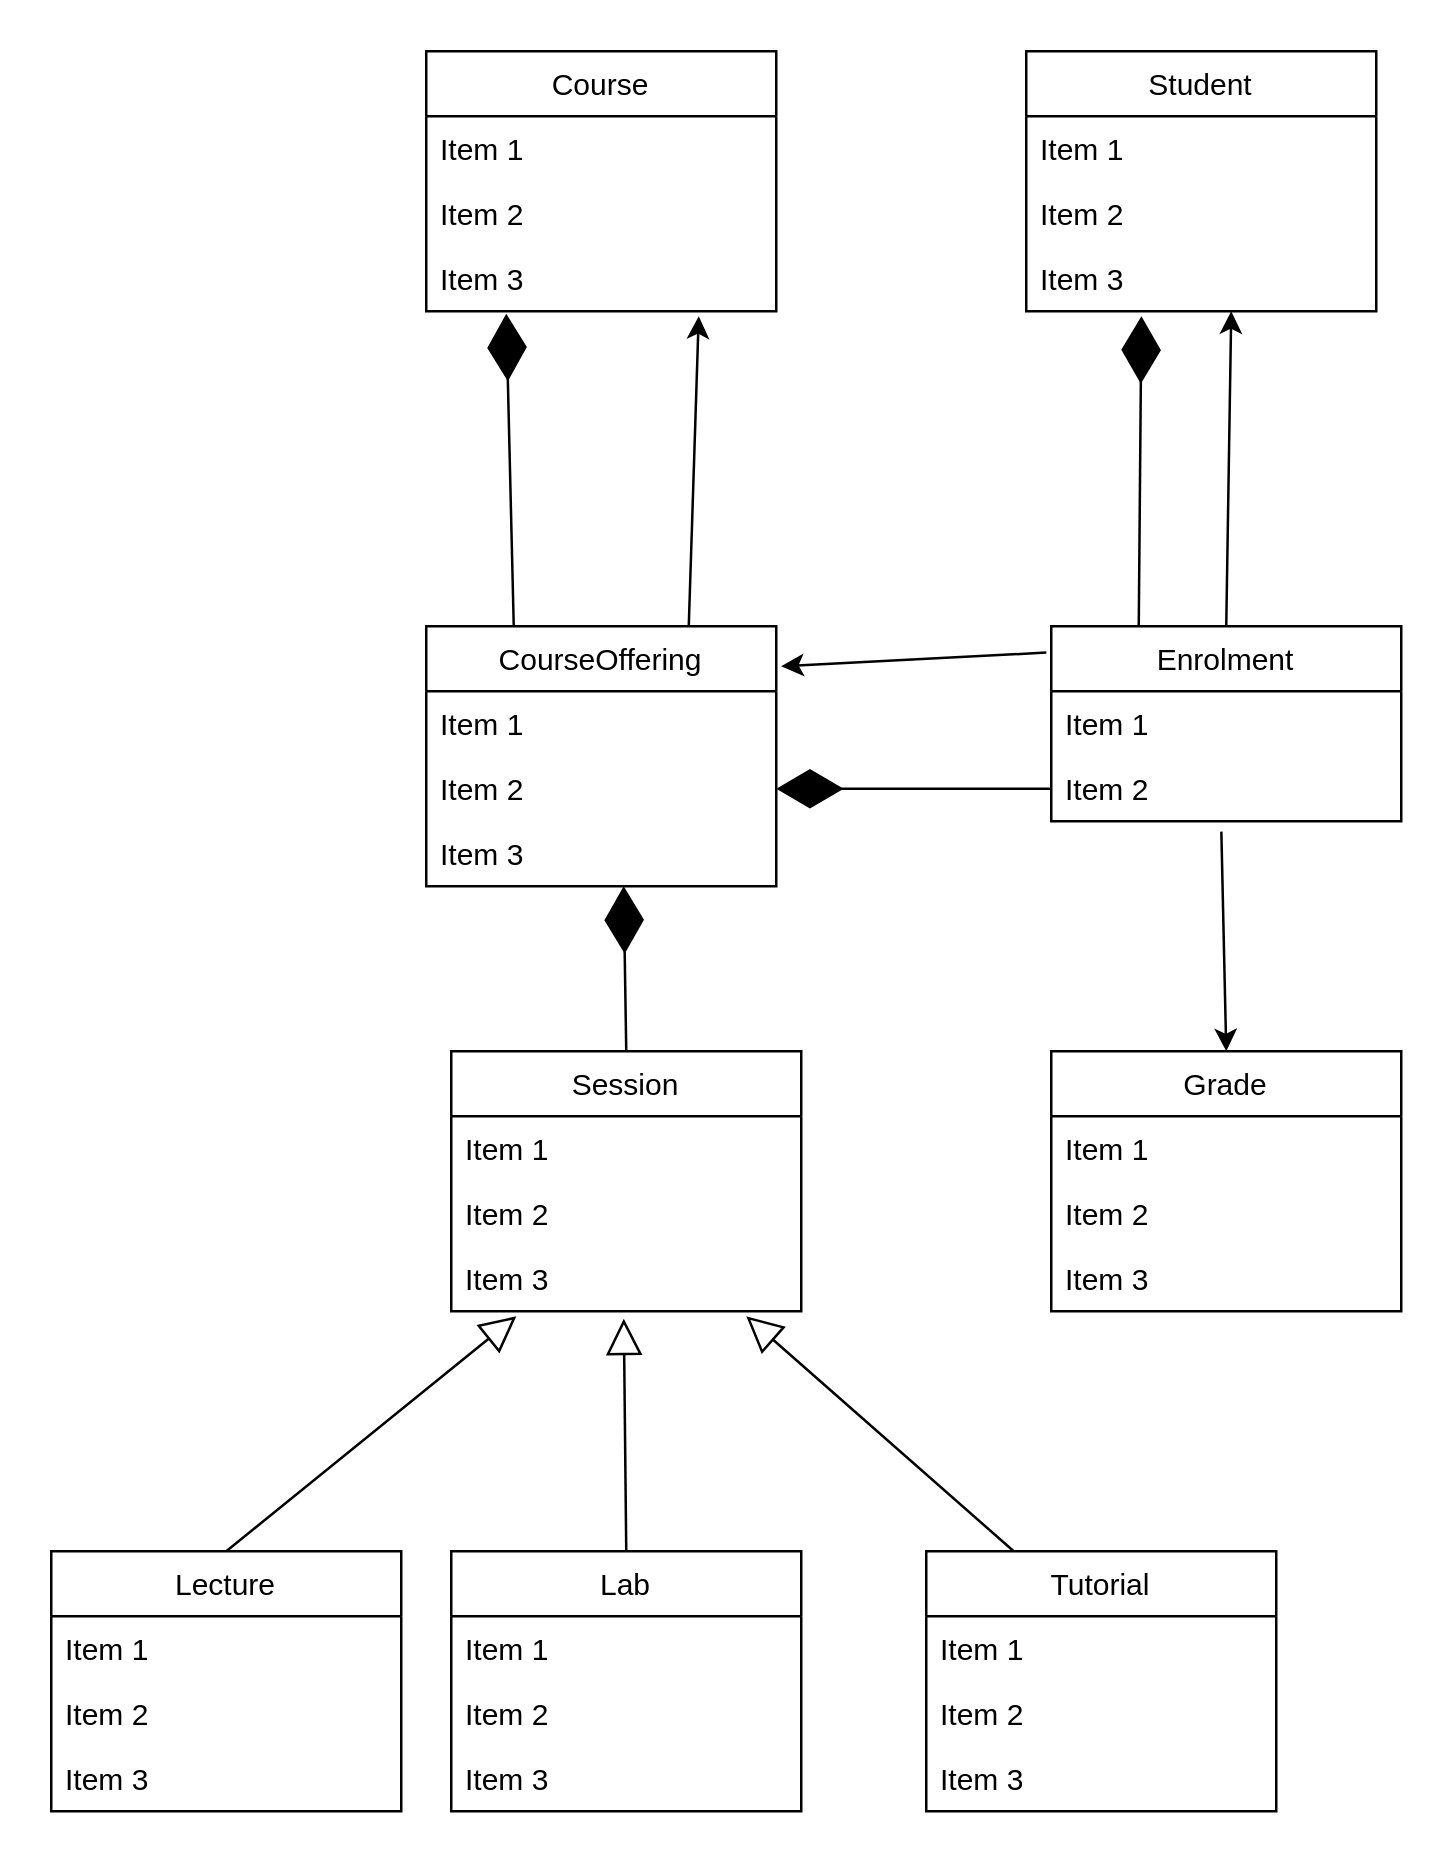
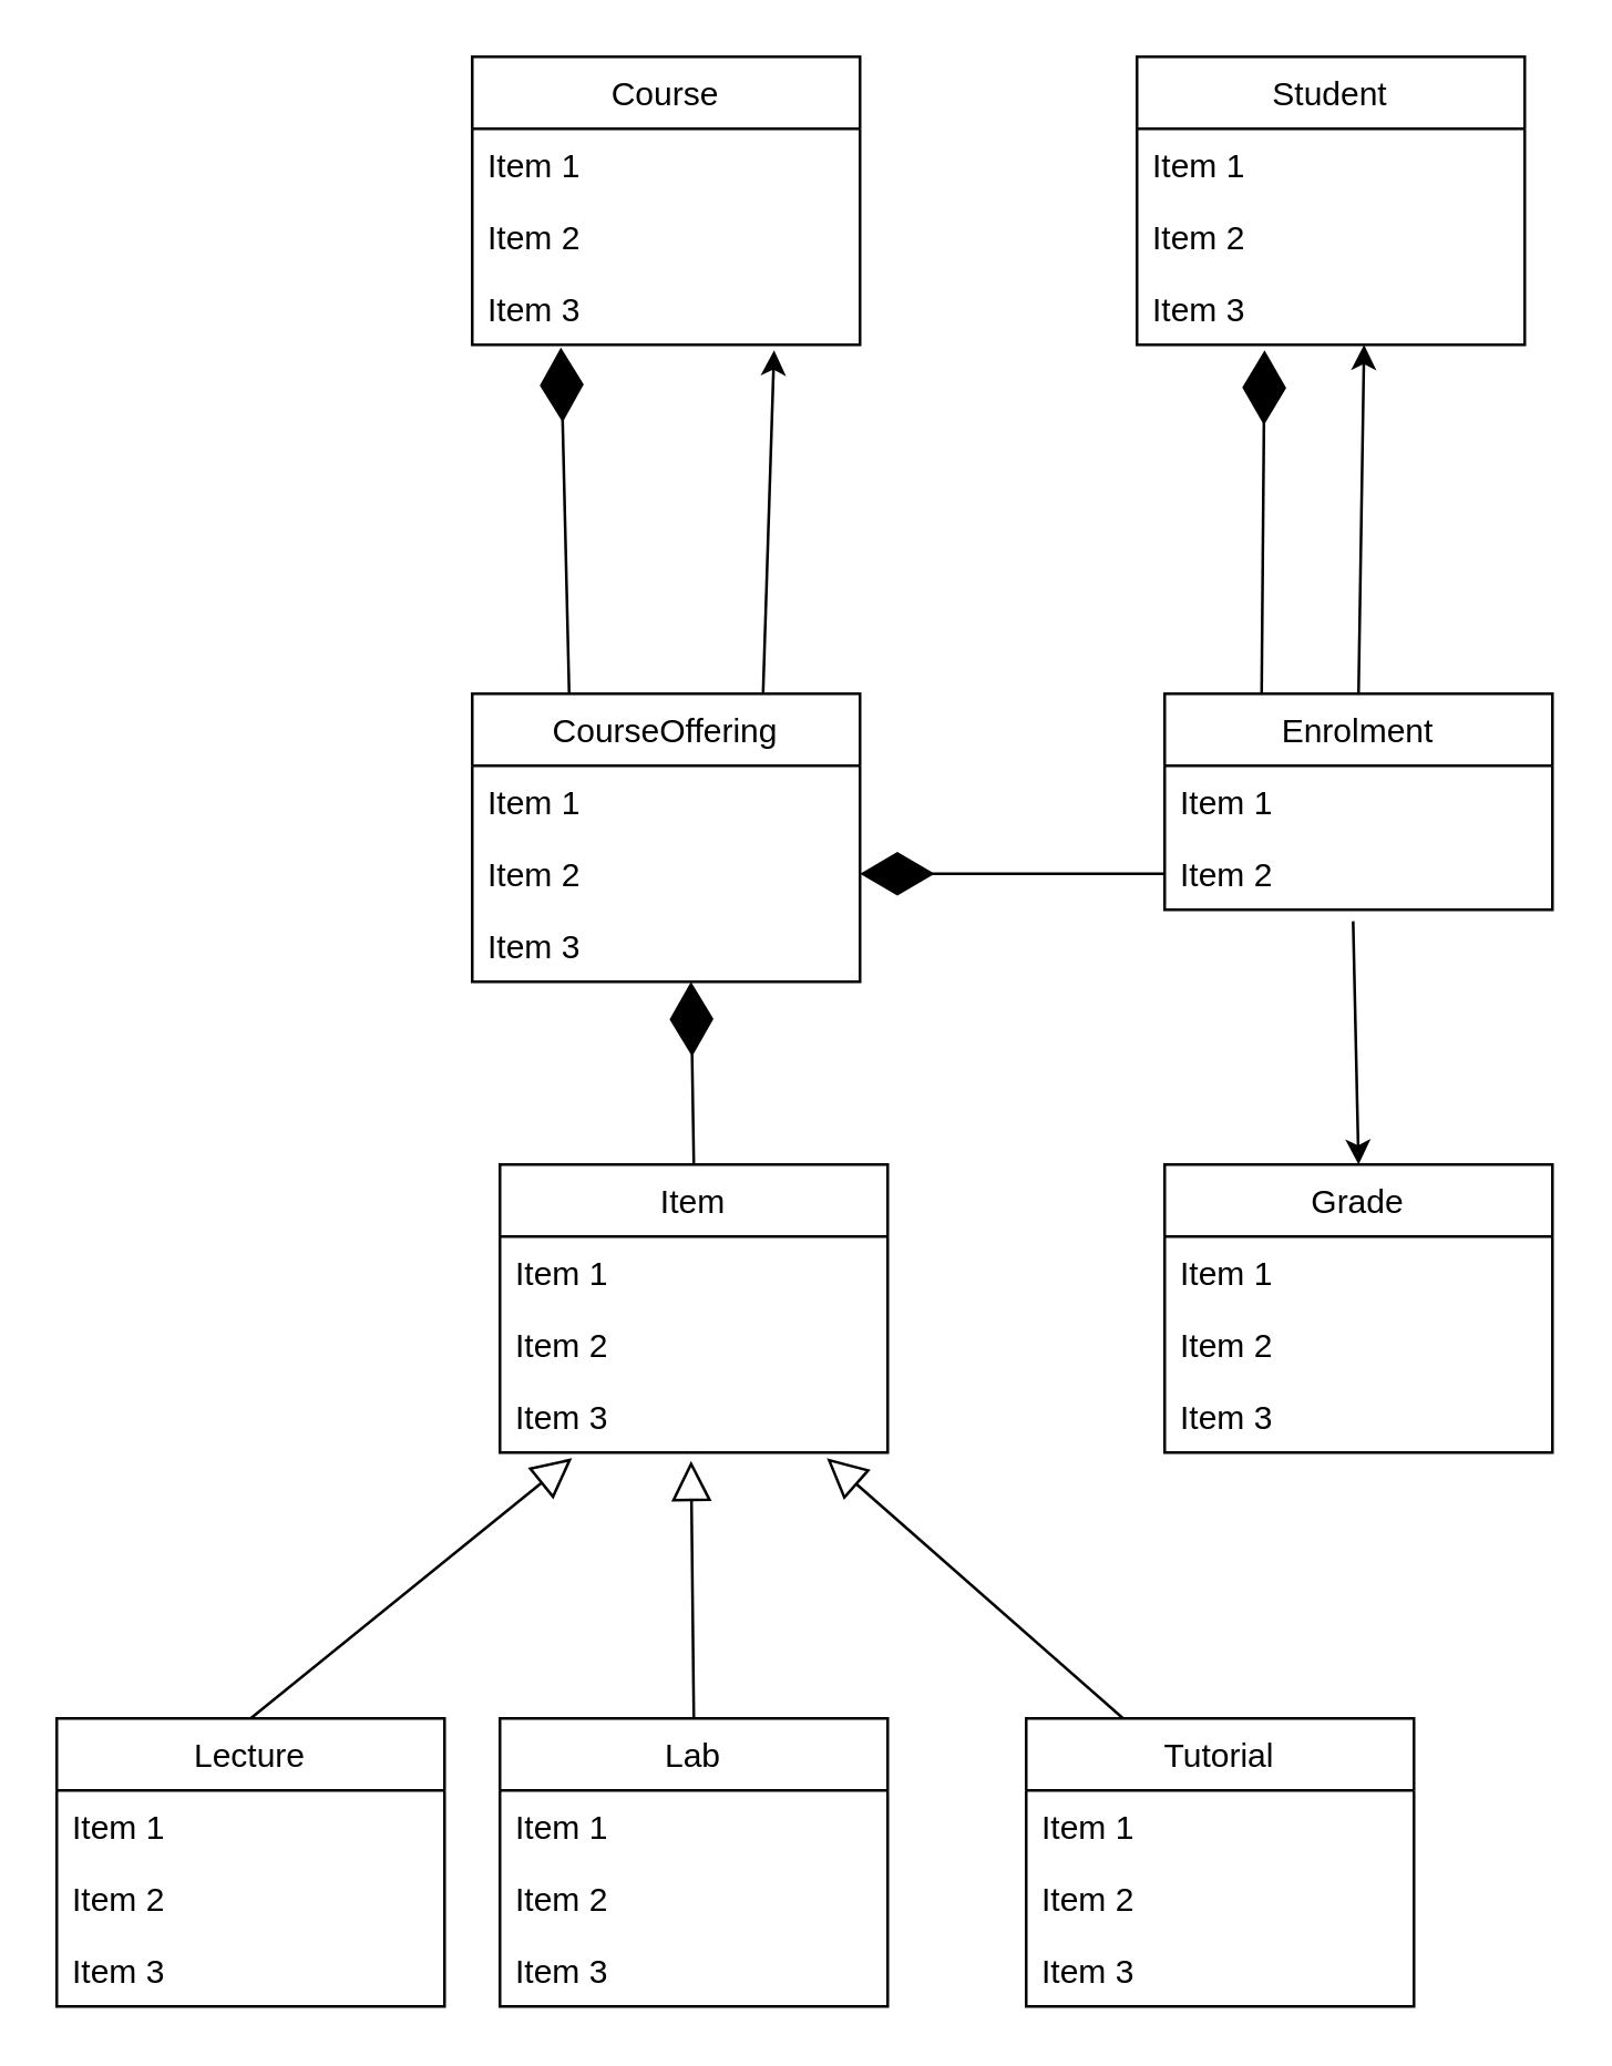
- <mxCell id="23" value="" style="endArrow=classic;html=1;exitX=-0.014;exitY=0.135;exitDx=0;exitDy=0;exitPerimeter=0;entryX=1.014;entryY=0.154;entryDx=0;entryDy=0;entryPerimeter=0;" edge="1" parent="1" source="10" target="6"><mxGeometry width="50" height="50" relative="1" as="geometry"><mxPoint x="460" y="184" as="sourcePoint" /><mxPoint x="340" y="302" as="targetPoint" /></mxGeometry></mxCell>
- <mxCell id="39" value="Session" style="swimlane;fontStyle=0;childLayout=stackLayout;horizontal=1;startSize=26;horizontalStack=0;resizeParent=1;resizeParentMax=0;resizeLast=0;collapsible=1;marginBottom=0;" vertex="1" parent="1"><mxGeometry x="180" y="420" width="140" height="104" as="geometry" /></mxCell>
+ <mxCell id="39" value="Item" style="swimlane;fontStyle=0;childLayout=stackLayout;horizontal=1;startSize=26;horizontalStack=0;resizeParent=1;resizeParentMax=0;resizeLast=0;collapsible=1;marginBottom=0;" vertex="1" parent="1"><mxGeometry x="180" y="420" width="140" height="104" as="geometry" /></mxCell>
